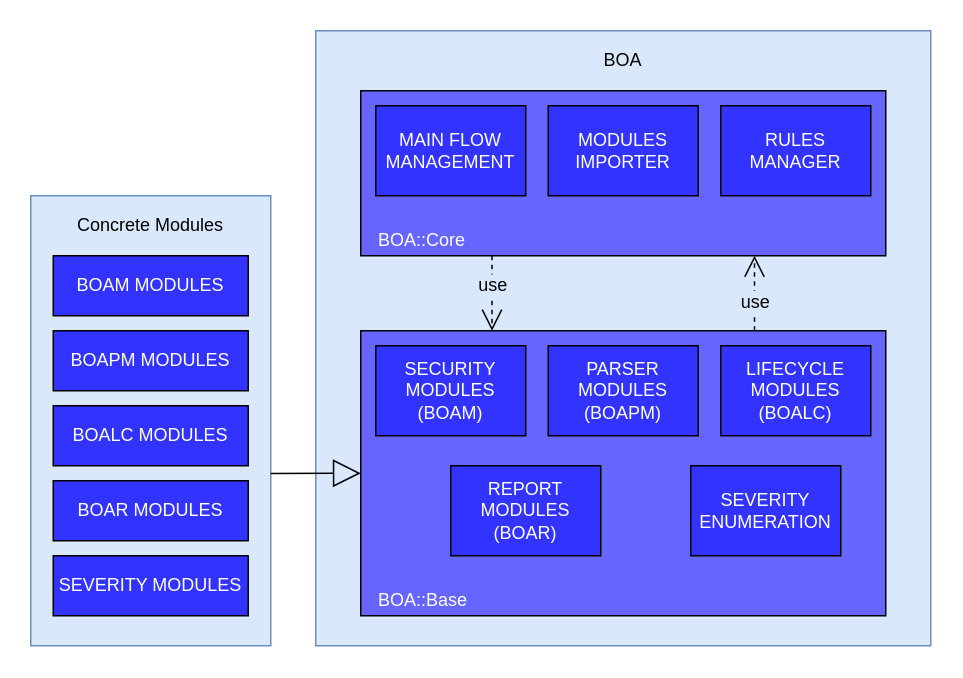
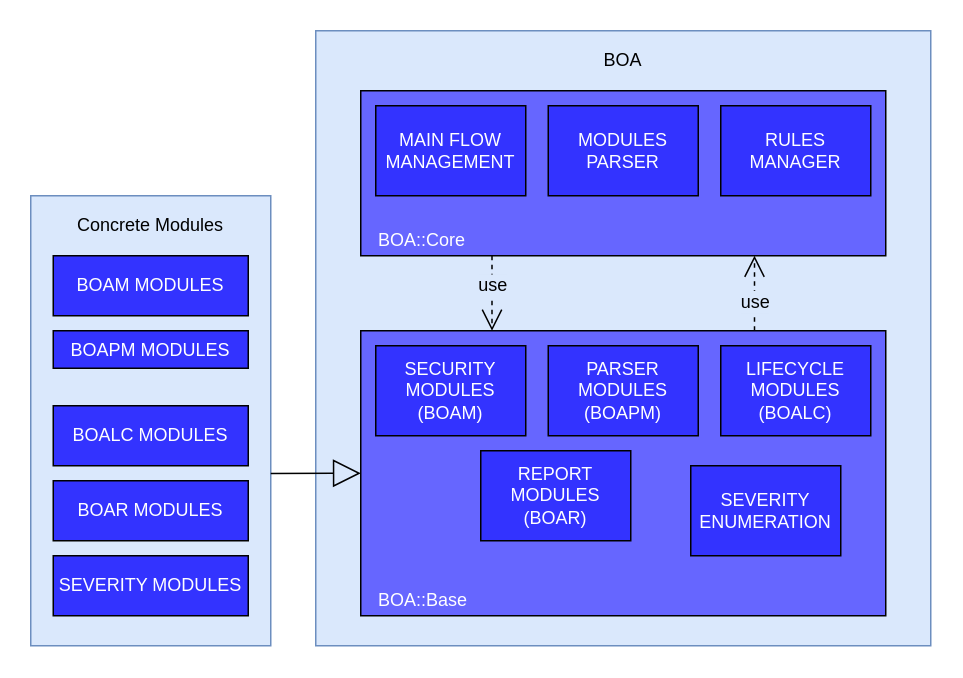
- <mxCell id="7" value="&lt;div&gt;&lt;font&gt;MODULES IMPORTER&lt;/font&gt;&lt;br&gt;&lt;/div&gt;" style="rounded=0;whiteSpace=wrap;html=1;strokeColor=#000000;fillColor=#3333FF;align=center;fontColor=#FFFFFF;" vertex="1" parent="1"><mxGeometry x="365" y="70" width="100" height="60" as="geometry" /></mxCell>
+ <mxCell id="7" value="&lt;div&gt;&lt;font&gt;MODULES PARSER&lt;/font&gt;&lt;br&gt;&lt;/div&gt;" style="rounded=0;whiteSpace=wrap;html=1;strokeColor=#000000;fillColor=#3333FF;align=center;fontColor=#FFFFFF;" vertex="1" parent="1"><mxGeometry x="365" y="70" width="100" height="60" as="geometry" /></mxCell>
- <mxCell id="23" value="BOAPM MODULES" style="rounded=0;whiteSpace=wrap;html=1;strokeColor=#000000;fillColor=#3333FF;align=center;fontColor=#FFFFFF;" vertex="1" parent="1"><mxGeometry x="35" y="220" width="130" height="40" as="geometry" /></mxCell>
+ <mxCell id="23" value="BOAPM MODULES" style="rounded=0;whiteSpace=wrap;html=1;strokeColor=#000000;fillColor=#3333FF;align=center;fontColor=#FFFFFF;" vertex="1" parent="1"><mxGeometry x="35" y="220" width="130" height="25" as="geometry" /></mxCell>
- <mxCell id="18" value="&lt;font&gt;REPORT MODULES&lt;/font&gt; (BOAR)" style="rounded=0;whiteSpace=wrap;html=1;strokeColor=#000000;fillColor=#3333FF;align=center;fontColor=#FFFFFF;" vertex="1" parent="1"><mxGeometry x="300" y="310" width="100" height="60" as="geometry" /></mxCell>
+ <mxCell id="18" value="&lt;font&gt;REPORT MODULES&lt;/font&gt; (BOAR)" style="rounded=0;whiteSpace=wrap;html=1;strokeColor=#000000;fillColor=#3333FF;align=center;fontColor=#FFFFFF;" vertex="1" parent="1"><mxGeometry x="320" y="300" width="100" height="60" as="geometry" /></mxCell>
